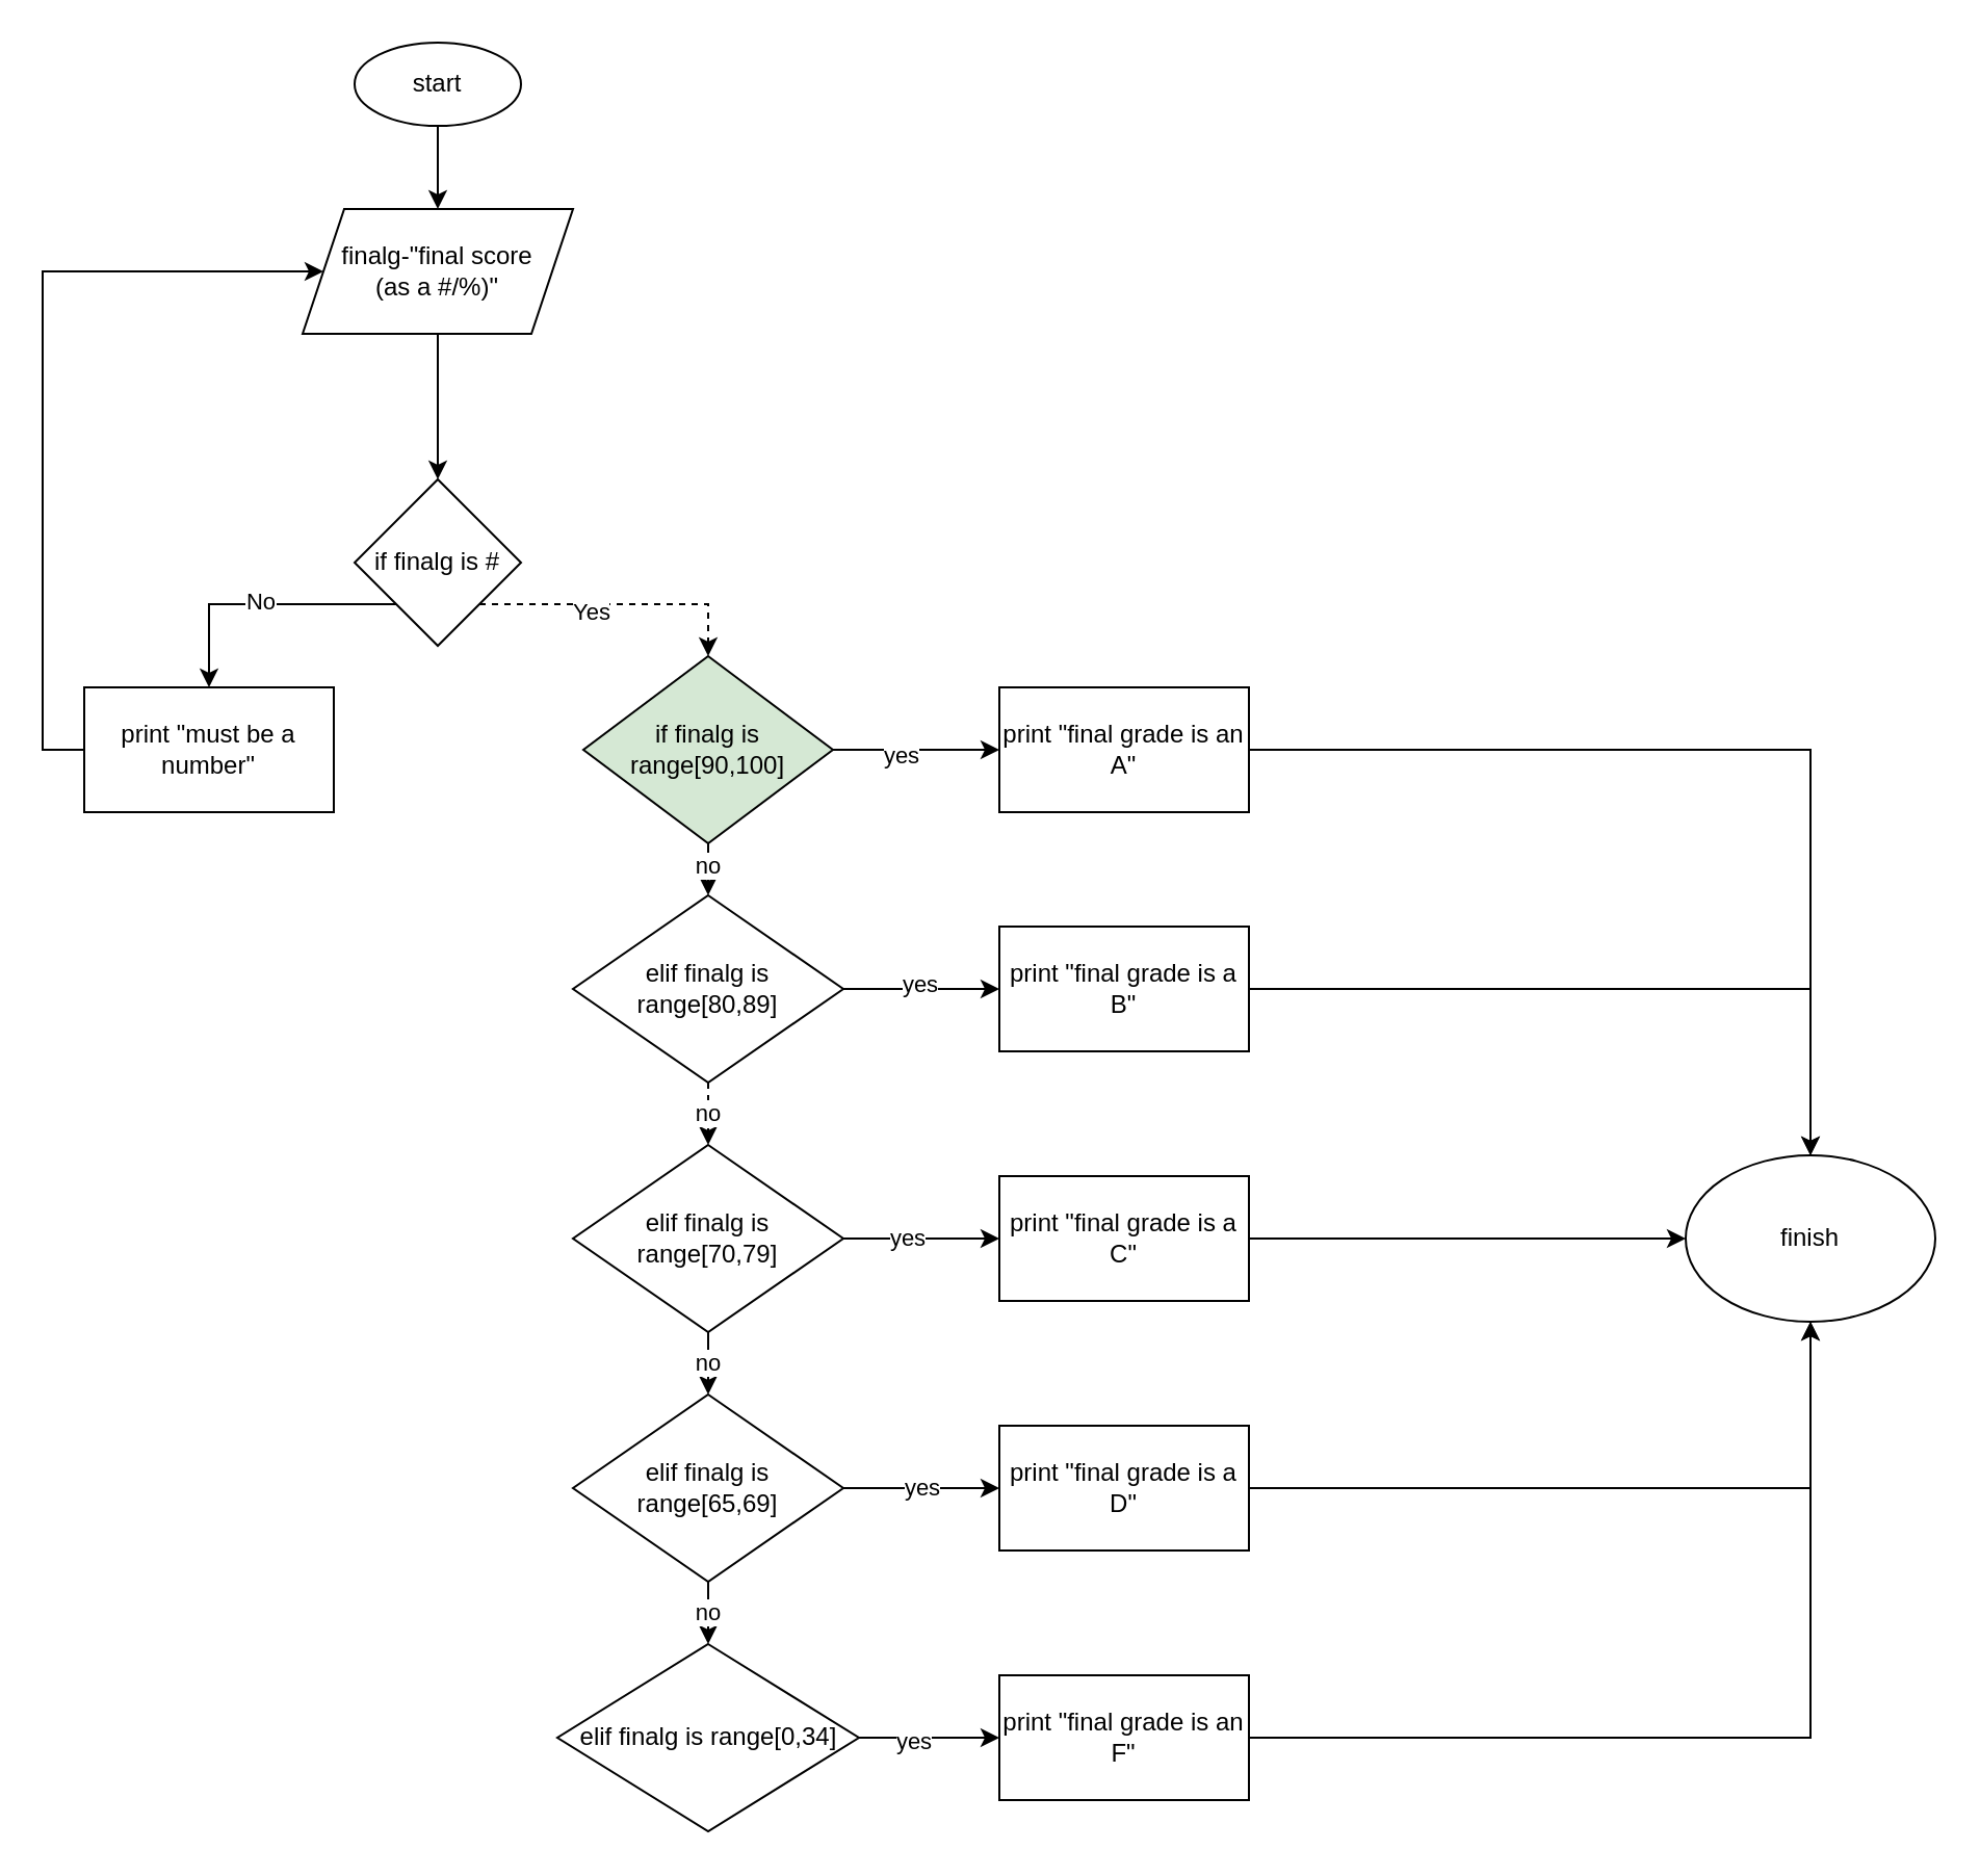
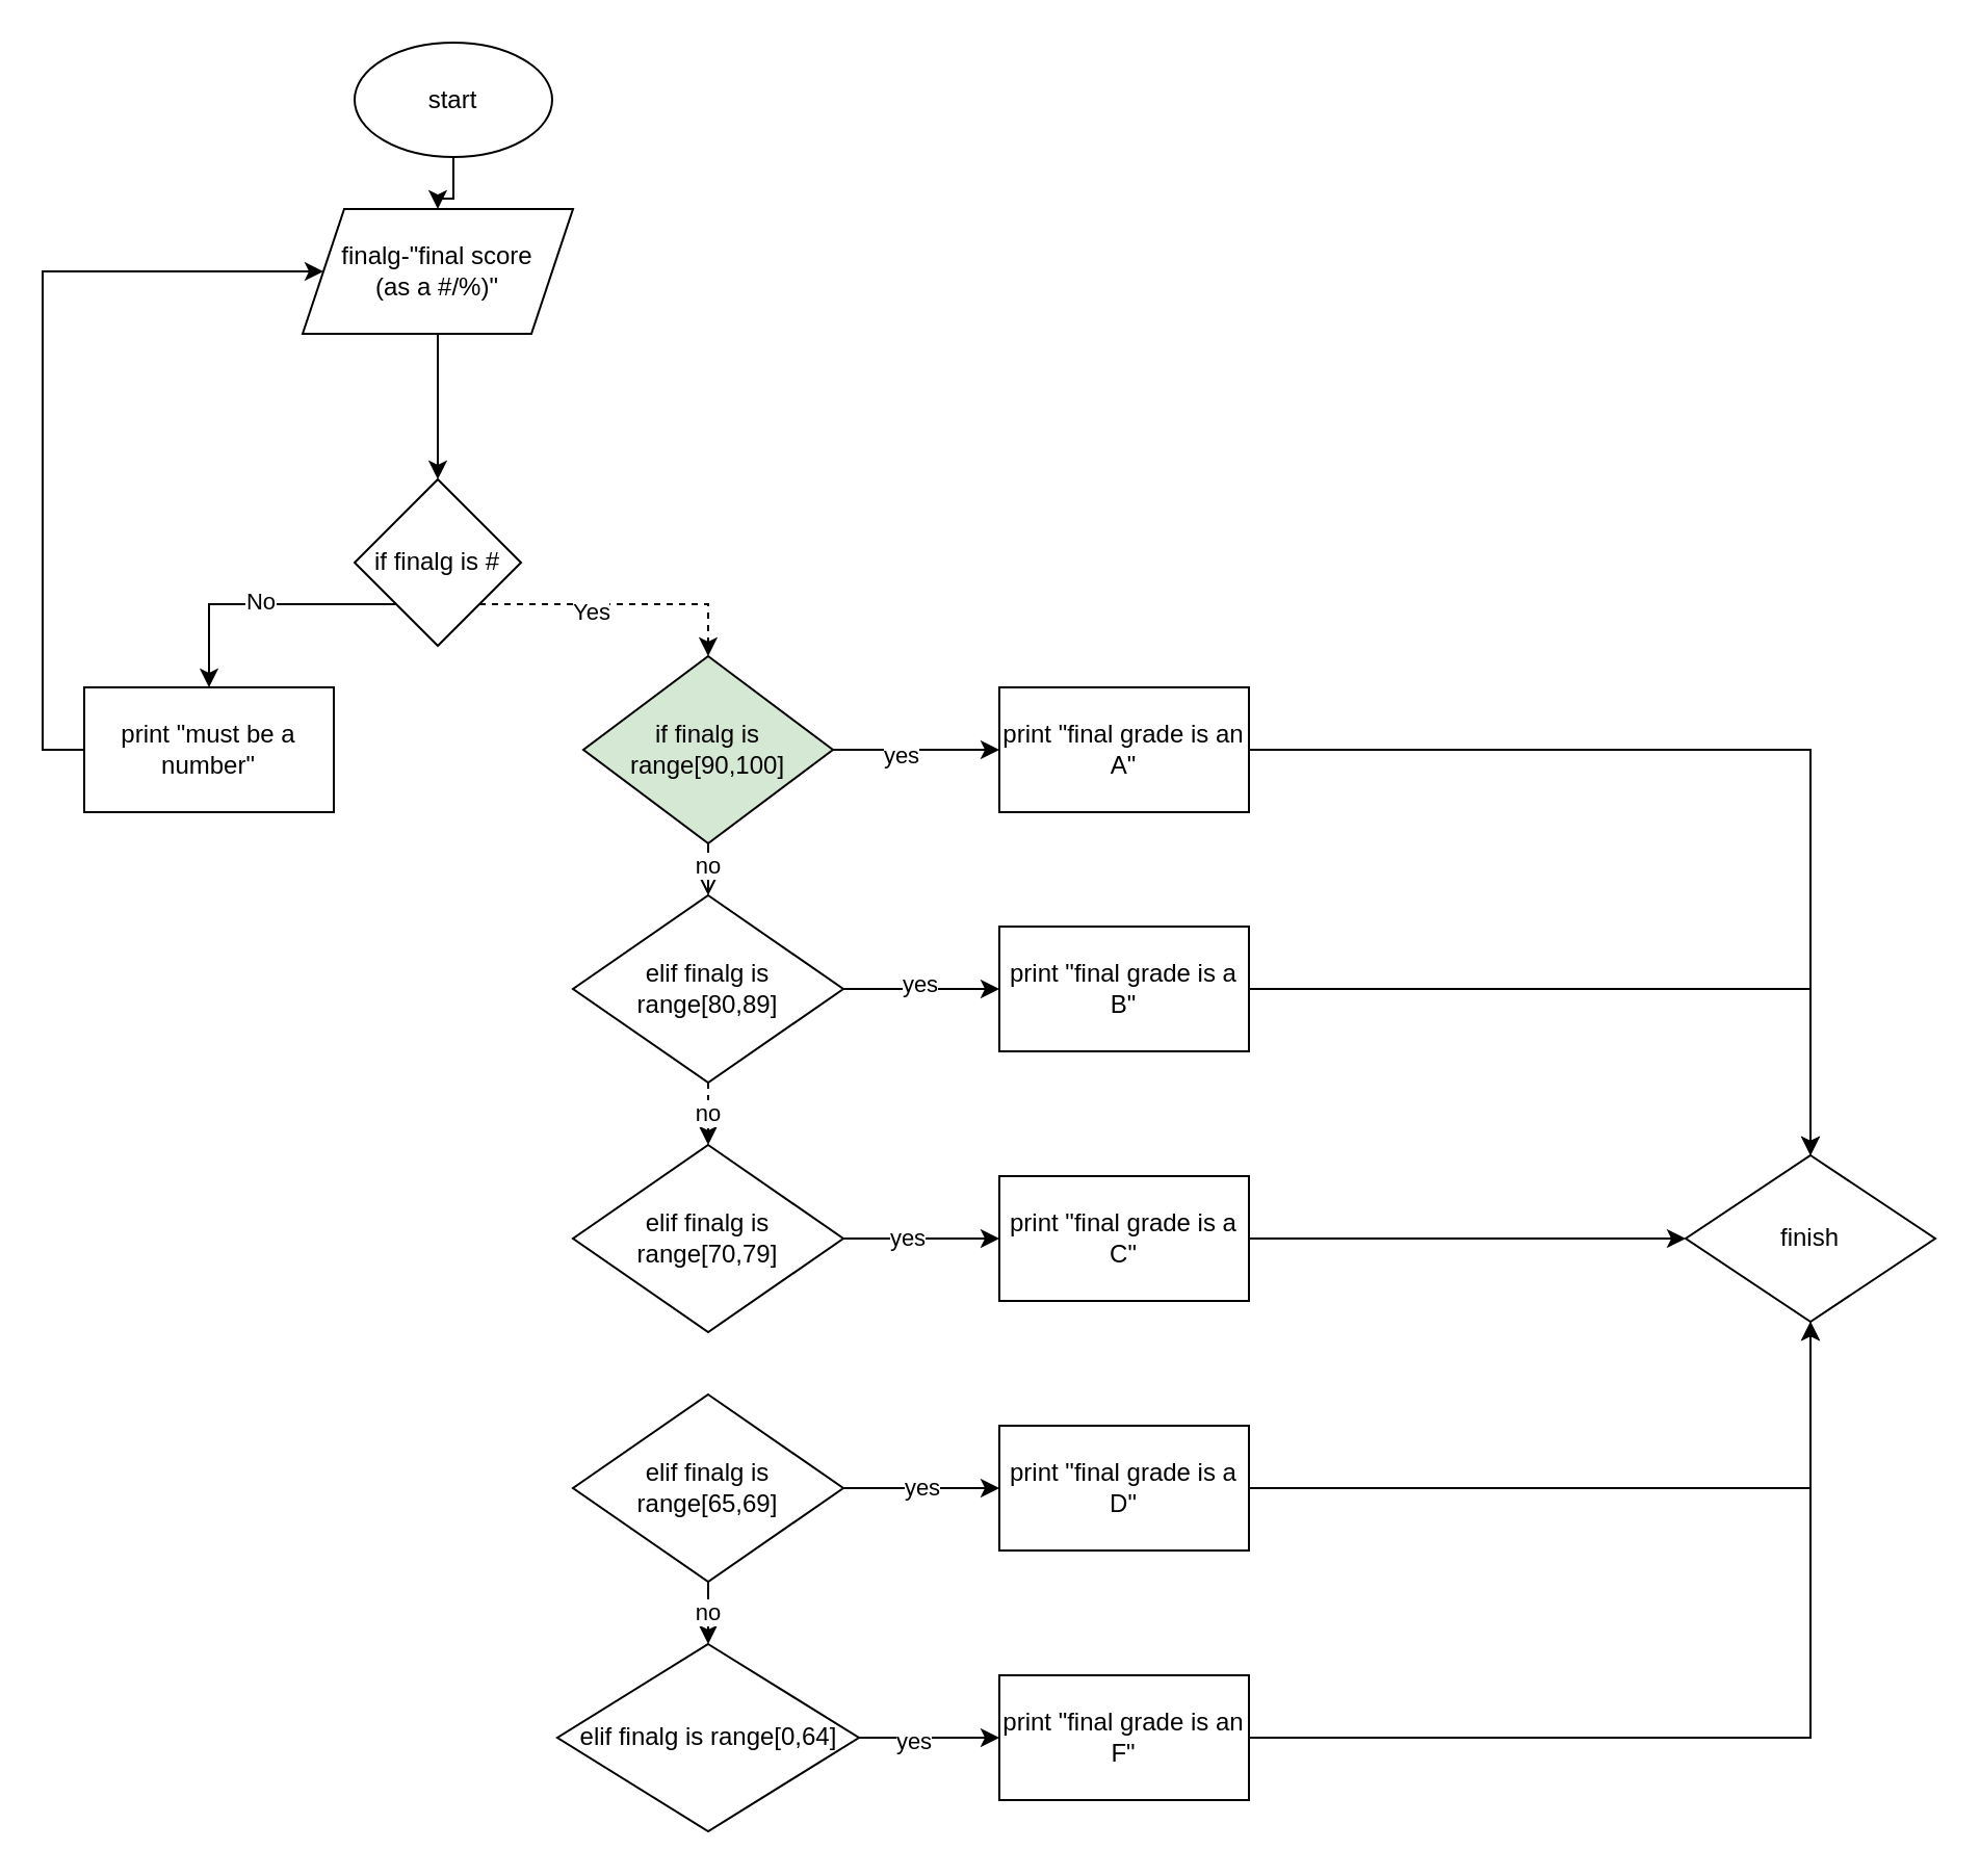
- <mxCell id="3" value="start" style="ellipse;whiteSpace=wrap;html=1;" vertex="1" parent="1"><mxGeometry x="170" y="20" width="80" height="40" as="geometry" /></mxCell>
+ <mxCell id="3" value="start" style="ellipse;whiteSpace=wrap;html=1;" vertex="1" parent="1"><mxGeometry x="170" y="20" width="95" height="55" as="geometry" /></mxCell>
- <mxCell id="13" style="edgeStyle=orthogonalEdgeStyle;rounded=0;orthogonalLoop=1;jettySize=auto;html=1;entryX=0.5;entryY=0;entryDx=0;entryDy=0;" edge="1" parent="1" source="17" target="21"><mxGeometry relative="1" as="geometry" /></mxCell>
+ <mxCell id="13" style="edgeStyle=orthogonalEdgeStyle;rounded=0;orthogonalLoop=1;jettySize=auto;html=1;entryX=0.5;entryY=0;entryDx=0;entryDy=0;endArrow=open;" edge="1" parent="1" source="17" target="21"><mxGeometry relative="1" as="geometry" /></mxCell>
- <mxCell id="42" value="finish" style="ellipse;whiteSpace=wrap;html=1;" vertex="1" parent="1"><mxGeometry x="810" y="555" width="120" height="80" as="geometry" /></mxCell>
+ <mxCell id="42" value="finish" style="rhombus;whiteSpace=wrap;html=1;" vertex="1" parent="1"><mxGeometry x="810" y="555" width="120" height="80" as="geometry" /></mxCell>
- <mxCell id="22" value="no" style="edgeStyle=orthogonalEdgeStyle;rounded=0;orthogonalLoop=1;jettySize=auto;html=1;entryX=0.5;entryY=0;entryDx=0;entryDy=0;" edge="1" parent="1" source="25" target="28"><mxGeometry relative="1" as="geometry" /></mxCell>
- <mxCell id="31" value="elif finalg is range[0,34]" style="rhombus;whiteSpace=wrap;html=1;" vertex="1" parent="1"><mxGeometry x="267.5" y="790" width="145" height="90" as="geometry" /></mxCell>
+ <mxCell id="31" value="elif finalg is range[0,64]" style="rhombus;whiteSpace=wrap;html=1;" vertex="1" parent="1"><mxGeometry x="267.5" y="790" width="145" height="90" as="geometry" /></mxCell>
